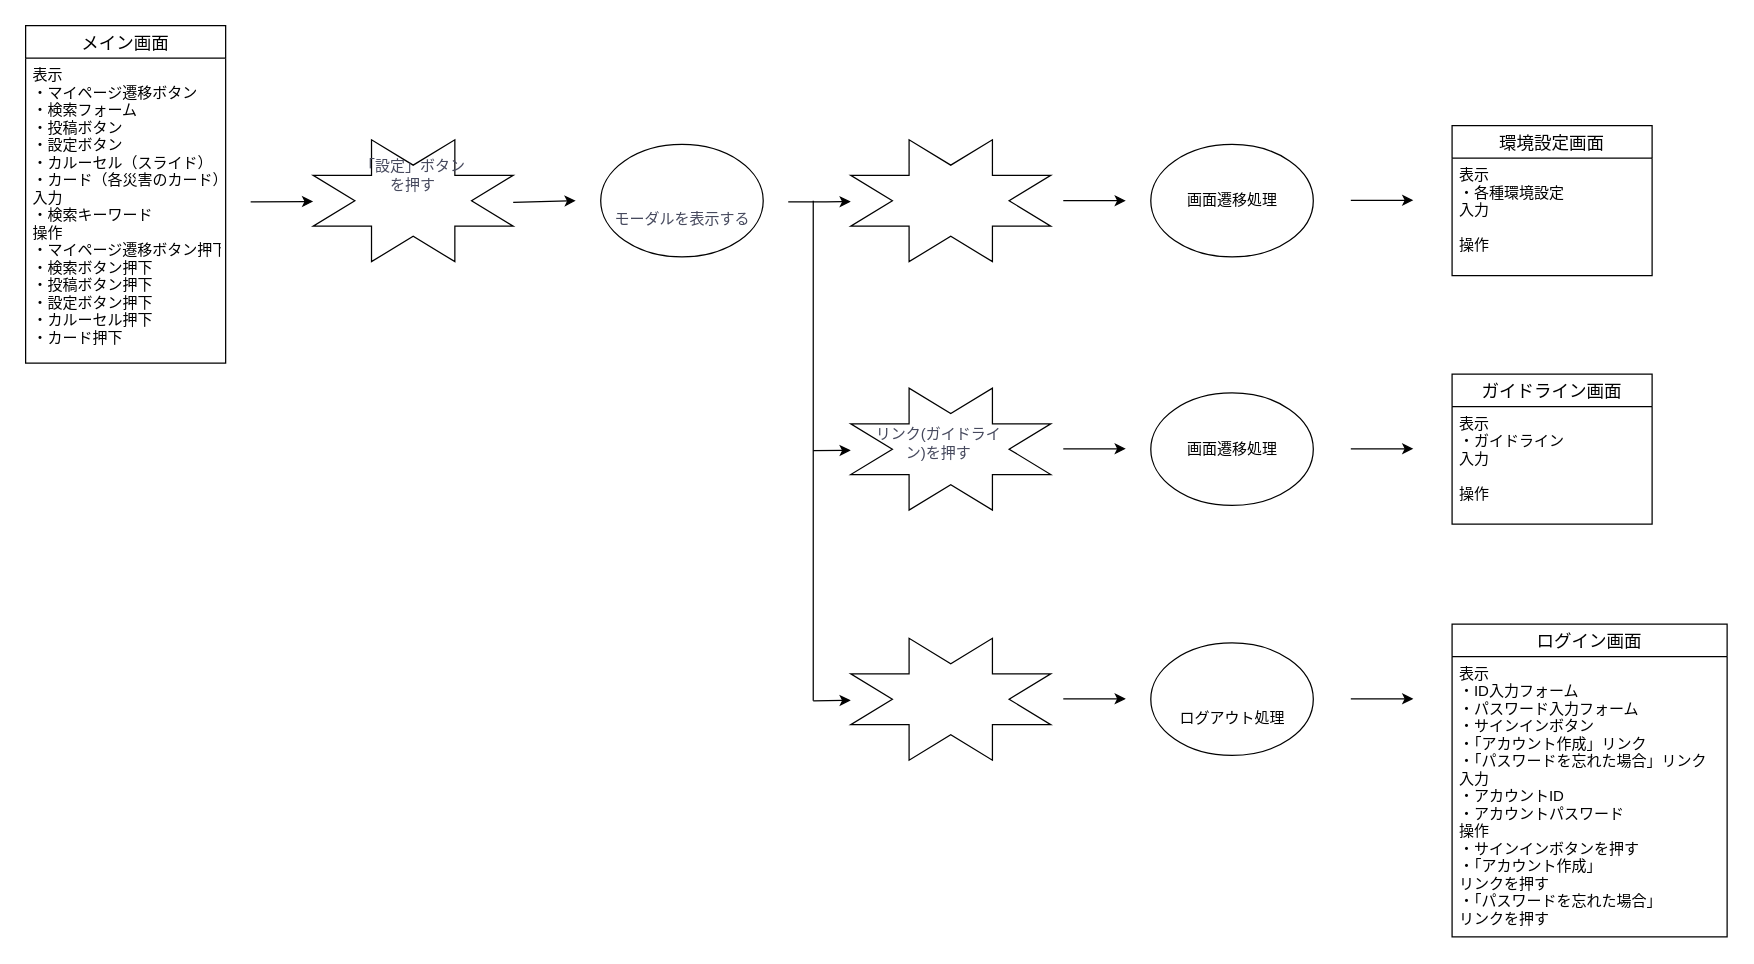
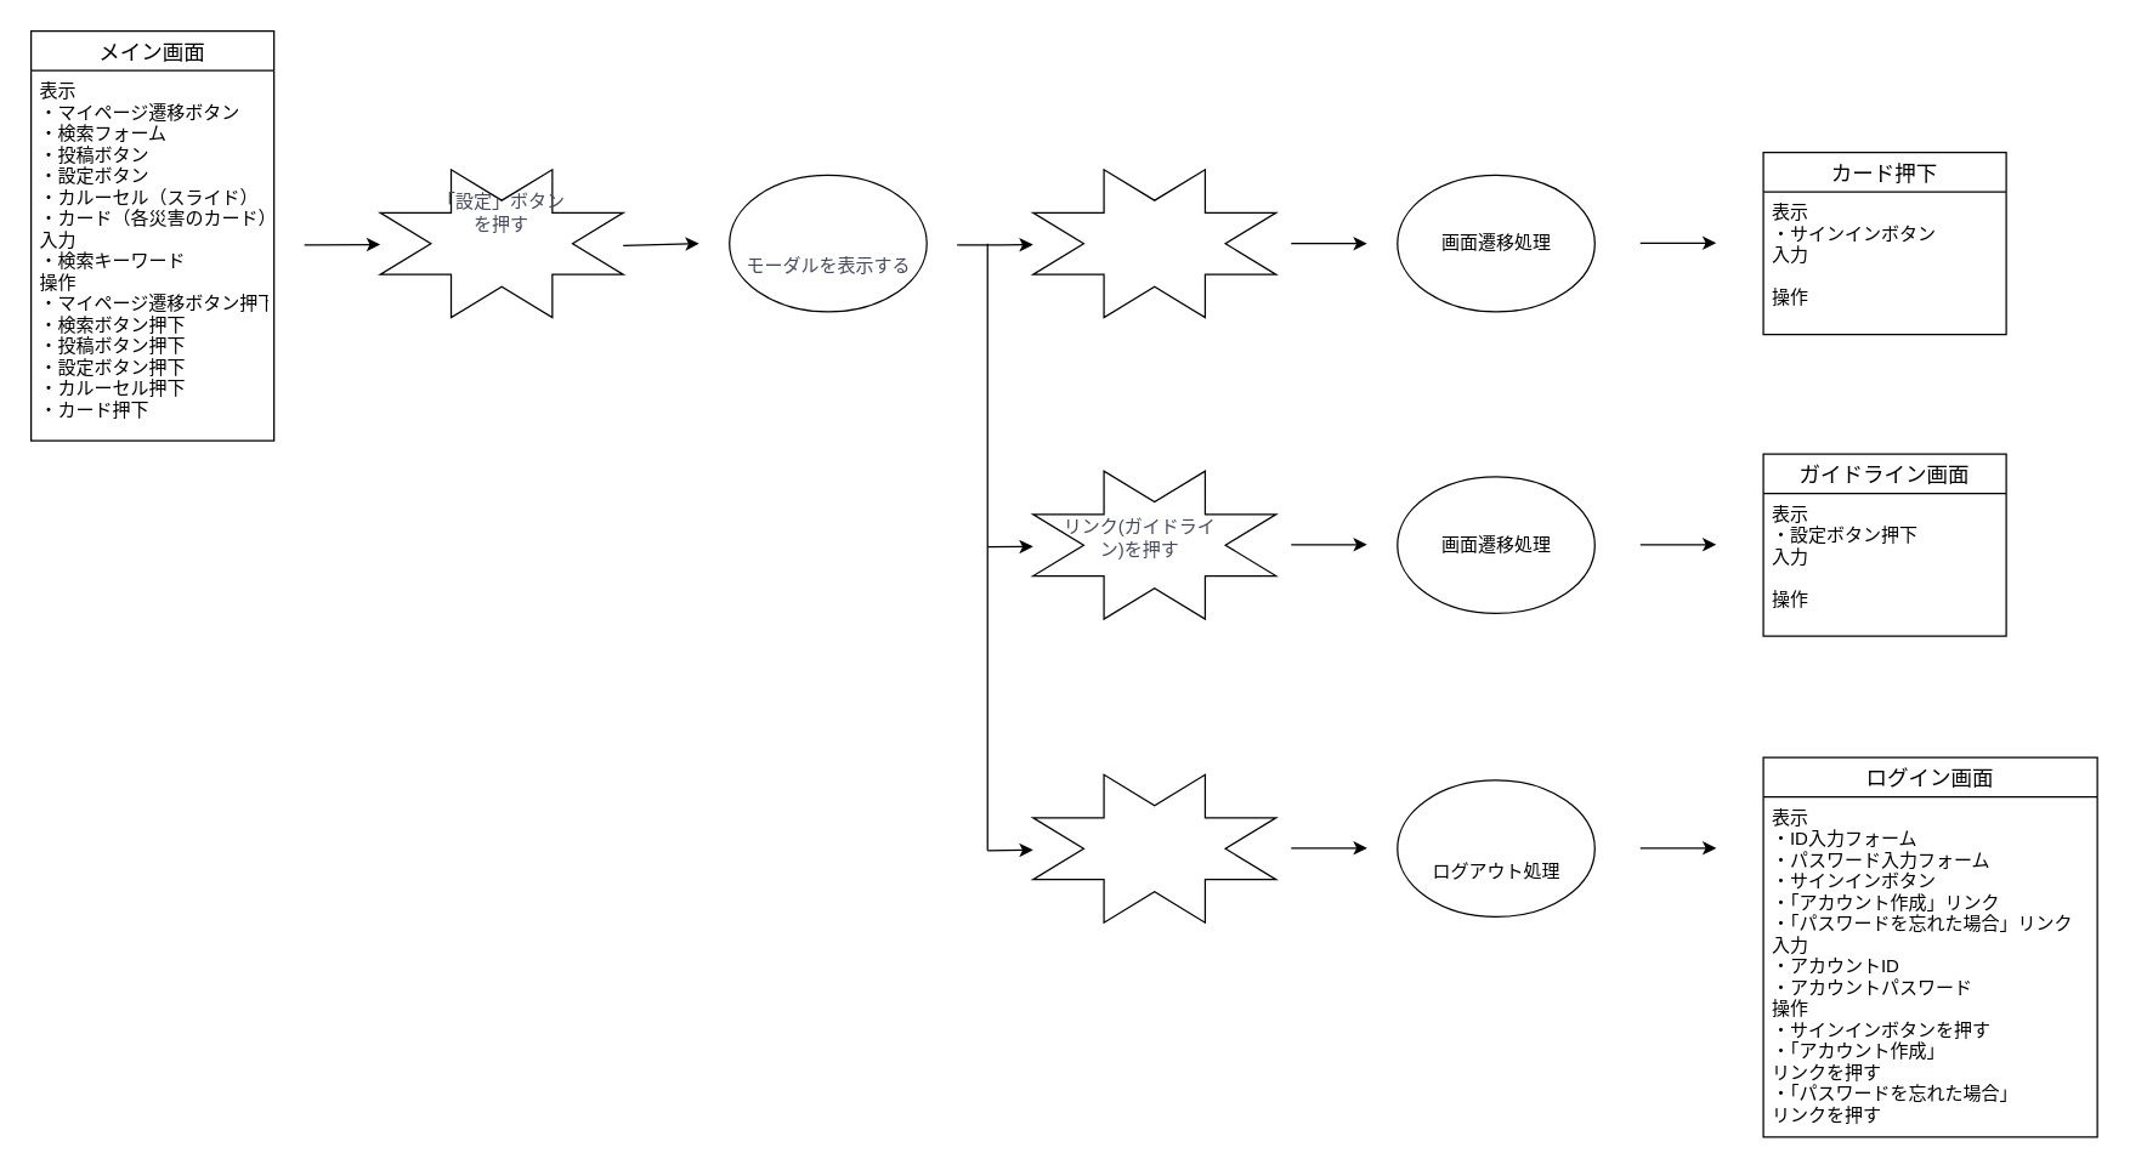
- <mxCell id="11" value="環境設定画面" style="swimlane;fontStyle=0;childLayout=stackLayout;horizontal=1;startSize=26;horizontalStack=0;resizeParent=1;resizeParentMax=0;resizeLast=0;collapsible=1;marginBottom=0;align=center;fontSize=14;" parent="1" vertex="1"><mxGeometry x="1161" y="100" width="160" height="120" as="geometry" /></mxCell>
+ <mxCell id="11" value="カード押下" style="swimlane;fontStyle=0;childLayout=stackLayout;horizontal=1;startSize=26;horizontalStack=0;resizeParent=1;resizeParentMax=0;resizeLast=0;collapsible=1;marginBottom=0;align=center;fontSize=14;" parent="1" vertex="1"><mxGeometry x="1161" y="100" width="160" height="120" as="geometry" /></mxCell>
- <mxCell id="12" value="表示&#10;・各種環境設定&#10;入力&#10;&#10;操作&#10;" style="text;strokeColor=none;fillColor=none;spacingLeft=4;spacingRight=4;overflow=hidden;rotatable=0;points=[[0,0.5],[1,0.5]];portConstraint=eastwest;fontSize=12;" parent="11" vertex="1"><mxGeometry y="26" width="160" height="94" as="geometry" /></mxCell>
+ <mxCell id="12" value="表示&#10;・サインインボタン&#10;入力&#10;&#10;操作&#10;" style="text;strokeColor=none;fillColor=none;spacingLeft=4;spacingRight=4;overflow=hidden;rotatable=0;points=[[0,0.5],[1,0.5]];portConstraint=eastwest;fontSize=12;" parent="11" vertex="1"><mxGeometry y="26" width="160" height="94" as="geometry" /></mxCell>
- <mxCell id="21" value="表示&#10;・ガイドライン&#10;入力&#10;&#10;操作&#10;" style="text;strokeColor=none;fillColor=none;spacingLeft=4;spacingRight=4;overflow=hidden;rotatable=0;points=[[0,0.5],[1,0.5]];portConstraint=eastwest;fontSize=12;" vertex="1" parent="20"><mxGeometry y="26" width="160" height="94" as="geometry" /></mxCell>
+ <mxCell id="21" value="表示&#10;・設定ボタン押下&#10;入力&#10;&#10;操作&#10;" style="text;strokeColor=none;fillColor=none;spacingLeft=4;spacingRight=4;overflow=hidden;rotatable=0;points=[[0,0.5],[1,0.5]];portConstraint=eastwest;fontSize=12;" vertex="1" parent="20"><mxGeometry y="26" width="160" height="94" as="geometry" /></mxCell>
